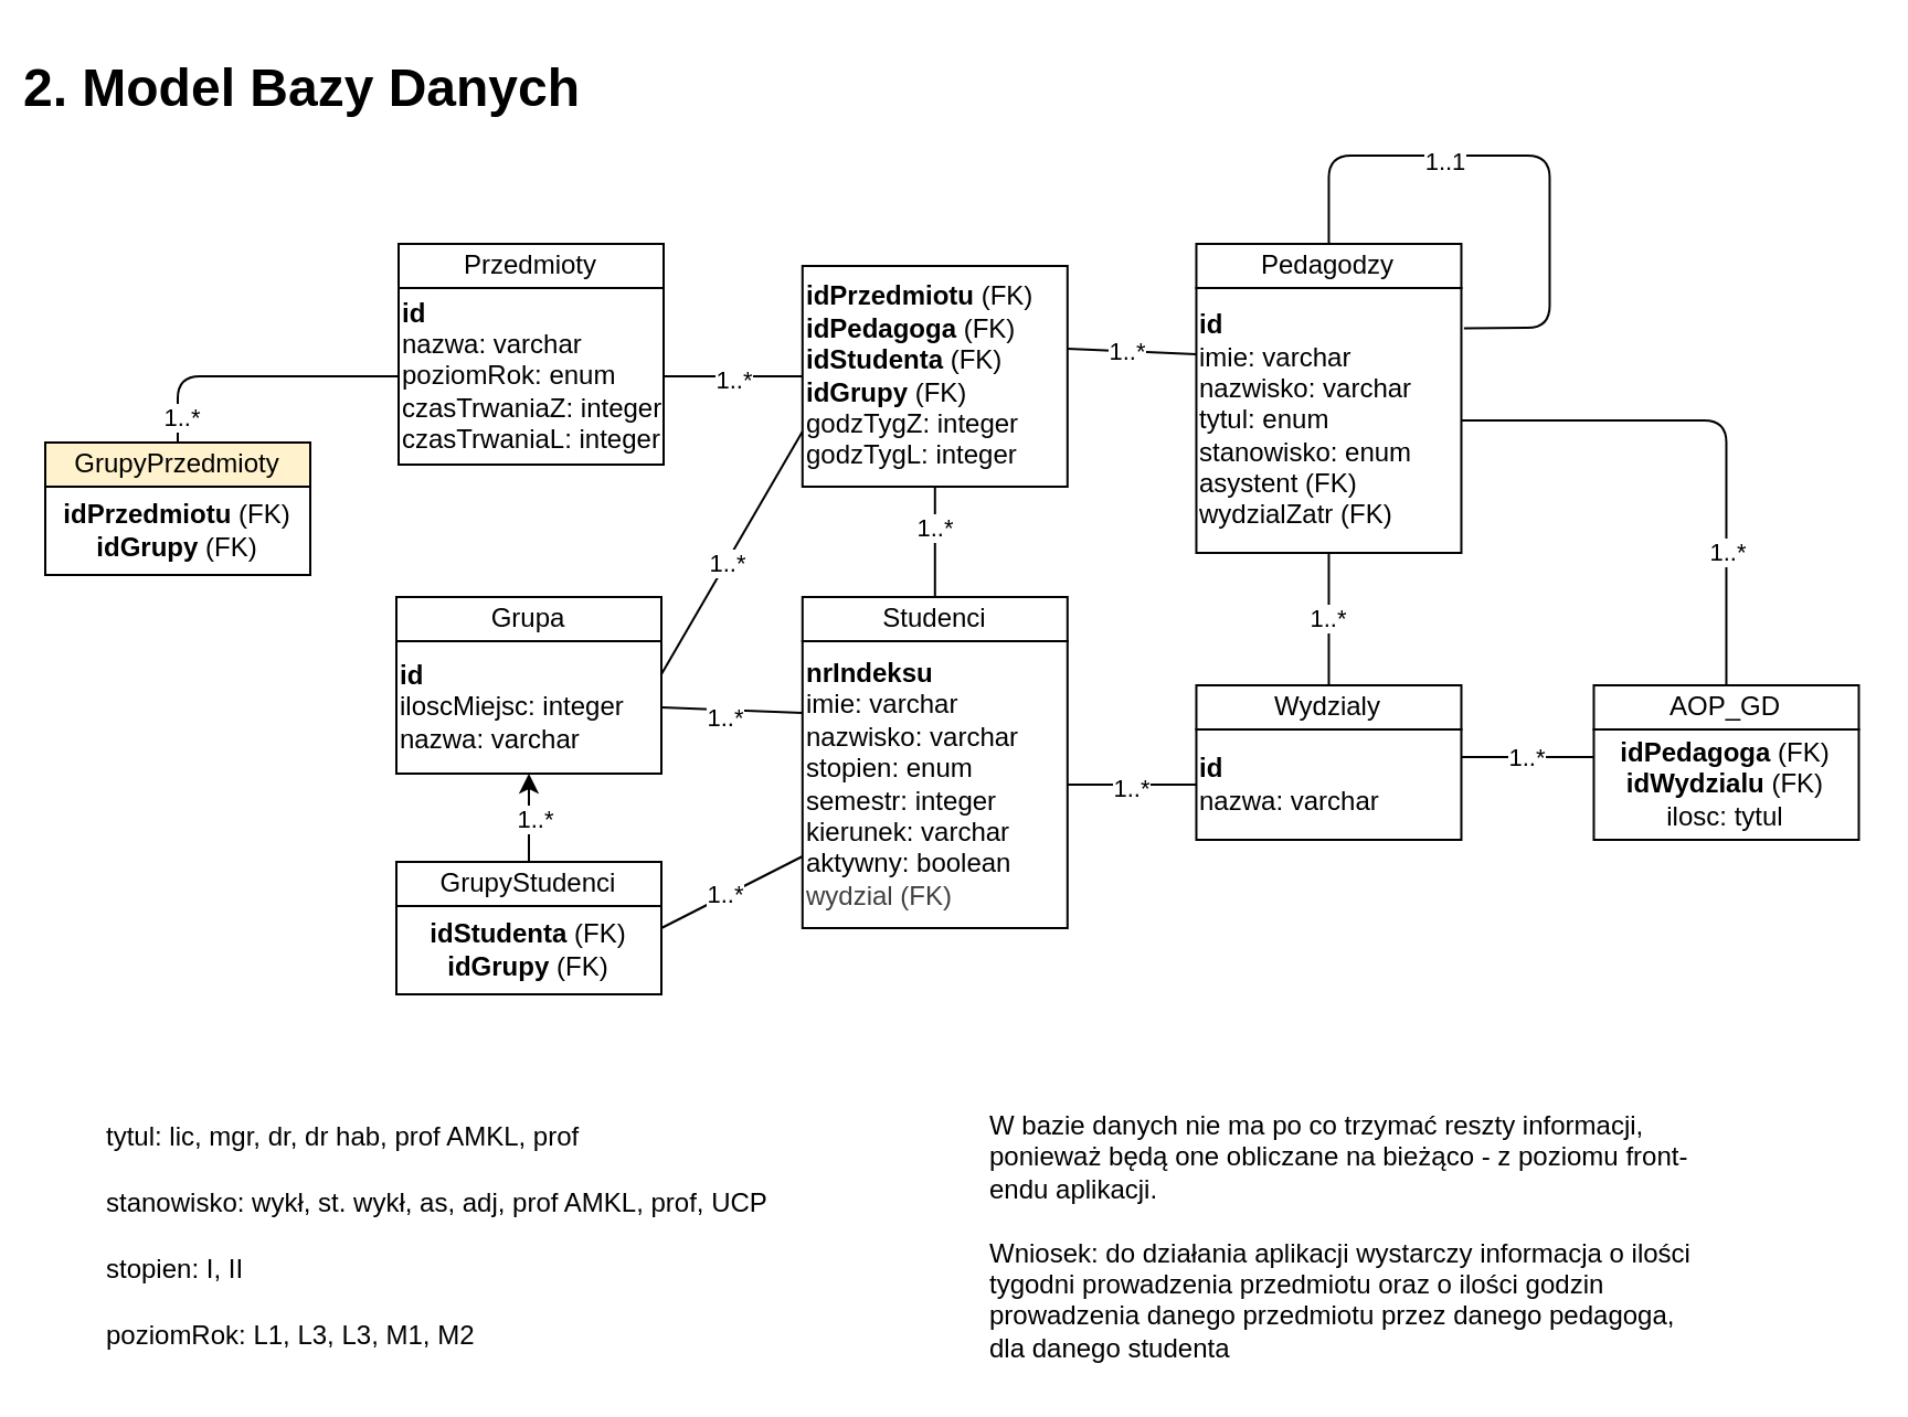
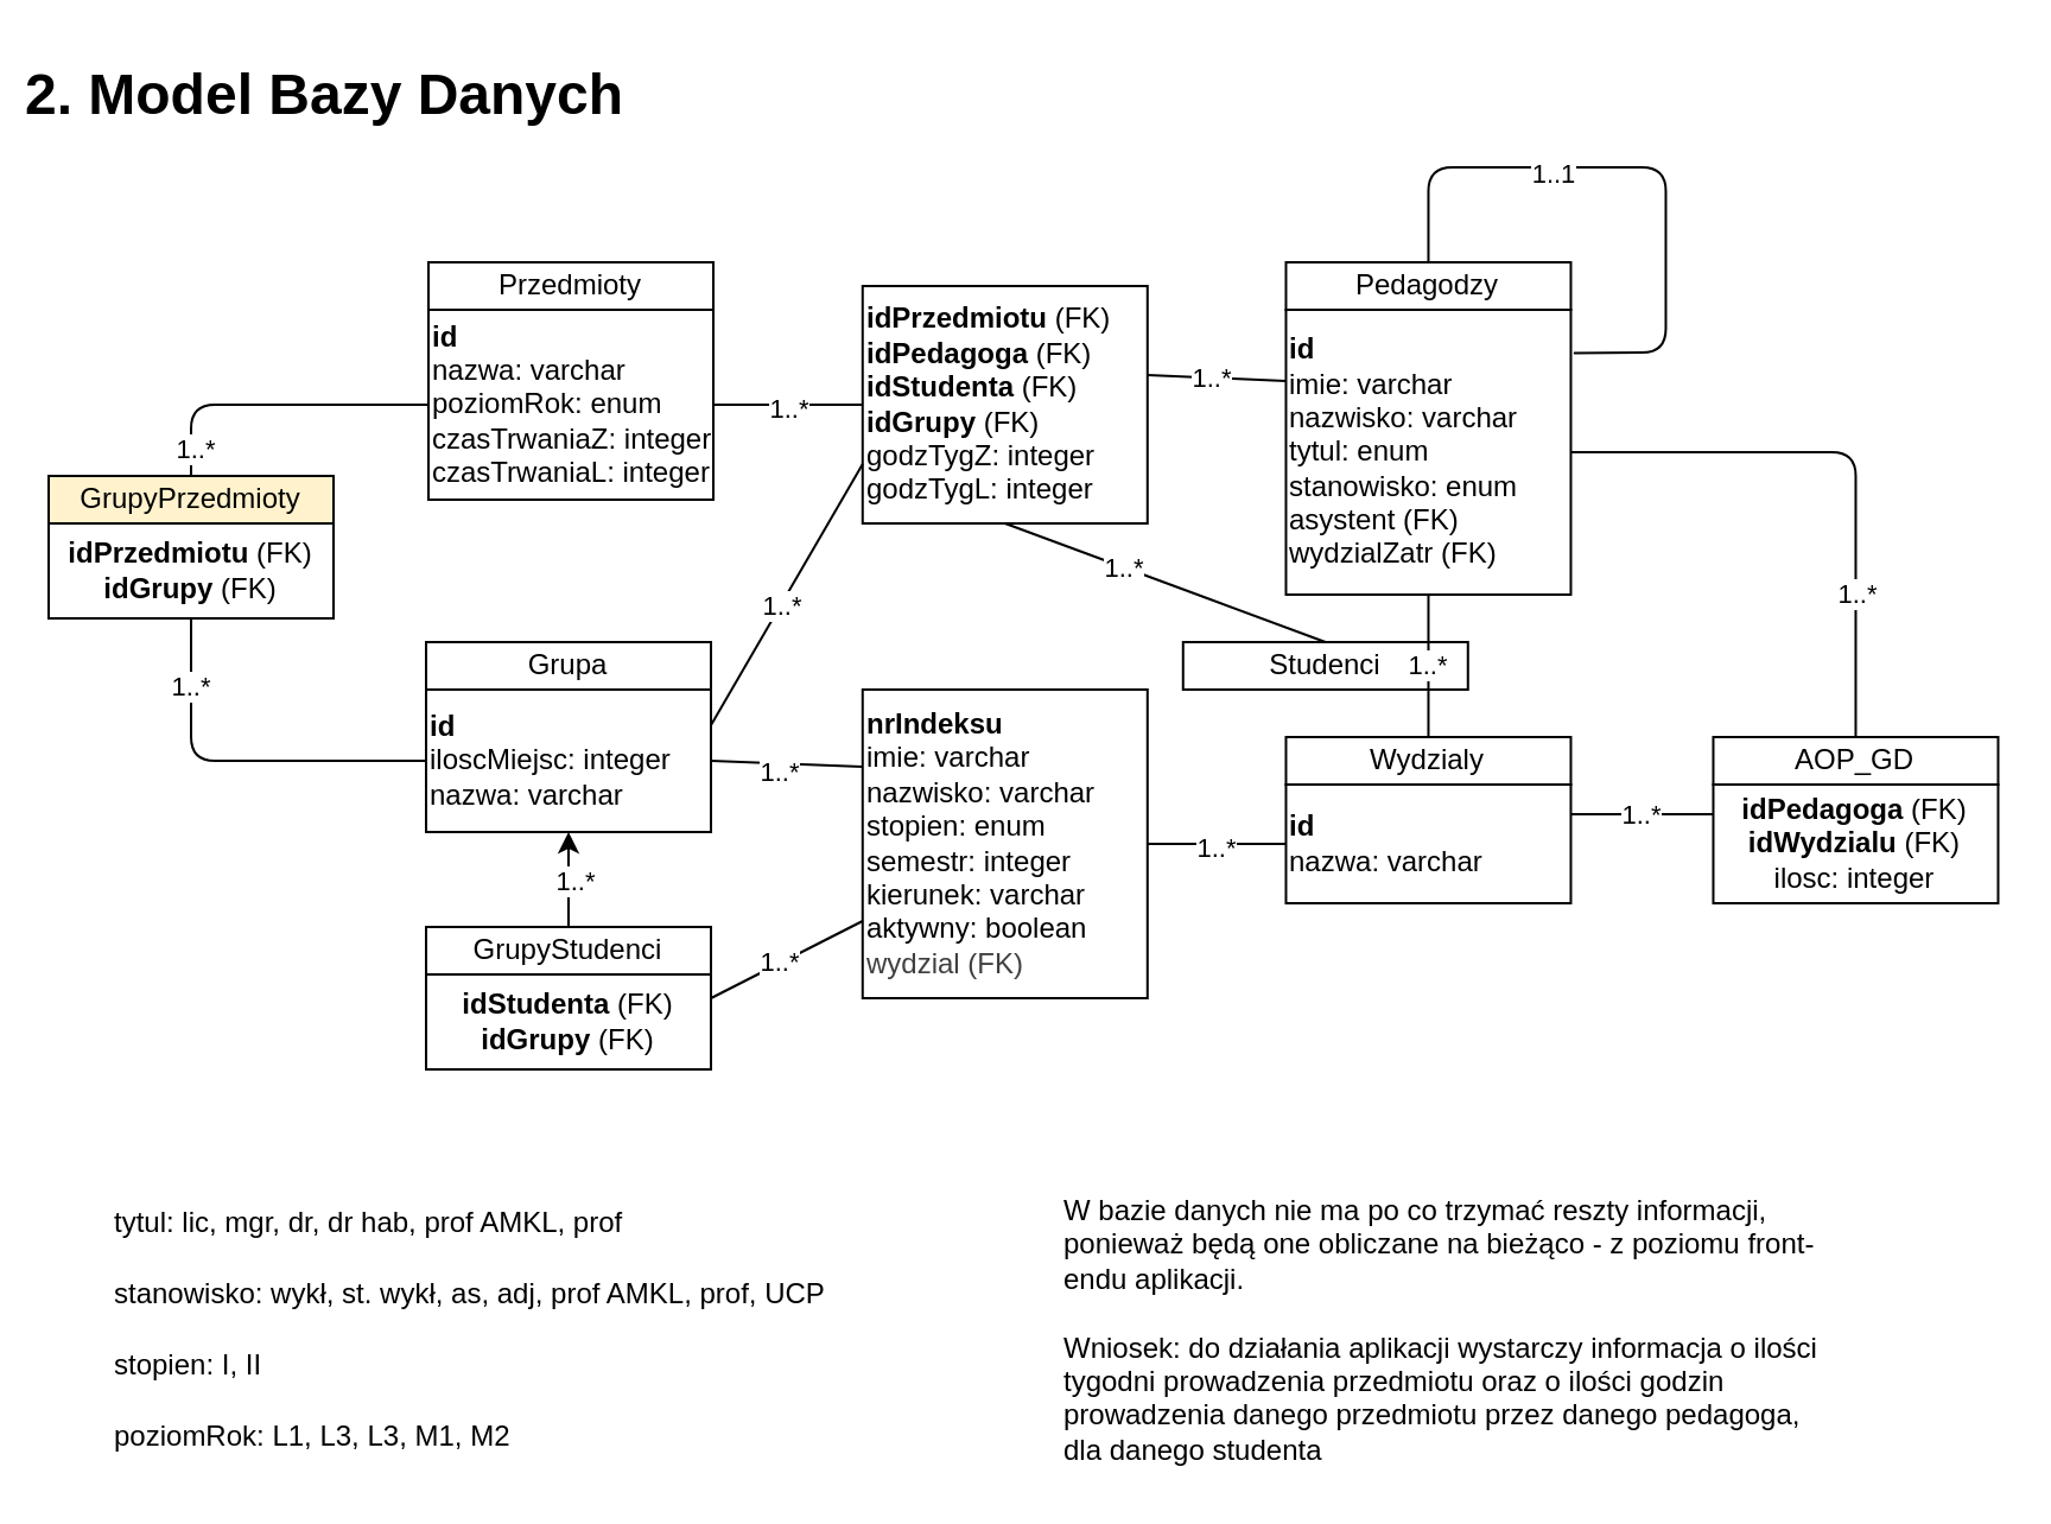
- <mxCell id="7" value="Studenci" style="rounded=0;whiteSpace=wrap;html=1;" parent="1" vertex="1"><mxGeometry x="362.89" y="270" width="120" height="20" as="geometry" /></mxCell>
+ <mxCell id="7" value="Studenci" style="rounded=0;whiteSpace=wrap;html=1;" parent="1" vertex="1"><mxGeometry x="497.89" y="270" width="120" height="20" as="geometry" /></mxCell>
+ <mxCell id="43" value="" style="endArrow=none;html=1;exitX=0.5;exitY=1;exitDx=0;exitDy=0;entryX=0;entryY=0.5;entryDx=0;entryDy=0;" parent="1" source="39" target="36" edge="1"><mxGeometry width="50" height="50" relative="1" as="geometry"><mxPoint x="10" y="360" as="sourcePoint" /><mxPoint x="60" y="310" as="targetPoint" /><Array as="points"><mxPoint x="80" y="320" /></Array></mxGeometry></mxCell>
+ <mxCell id="44" value="1..*" style="edgeLabel;html=1;align=center;verticalAlign=middle;resizable=0;points=[];" parent="43" vertex="1" connectable="0"><mxGeometry x="-0.645" y="-1" relative="1" as="geometry"><mxPoint as="offset" /></mxGeometry></mxCell>
- <mxCell id="14" value="&lt;b&gt;idPedagoga &lt;/b&gt;(FK)&lt;div&gt;&lt;b&gt;idWydzialu&amp;nbsp;&lt;/b&gt;(FK)&lt;/div&gt;&lt;div&gt;ilosc: tytul&lt;/div&gt;" style="rounded=0;whiteSpace=wrap;html=1;" parent="1" vertex="1"><mxGeometry x="721.24" y="330" width="120" height="50" as="geometry" /></mxCell>
+ <mxCell id="14" value="&lt;b&gt;idPedagoga &lt;/b&gt;(FK)&lt;div&gt;&lt;b&gt;idWydzialu&amp;nbsp;&lt;/b&gt;(FK)&lt;/div&gt;&lt;div&gt;ilosc: integer&lt;/div&gt;" style="rounded=0;whiteSpace=wrap;html=1;" parent="1" vertex="1"><mxGeometry x="721.24" y="330" width="120" height="50" as="geometry" /></mxCell>
